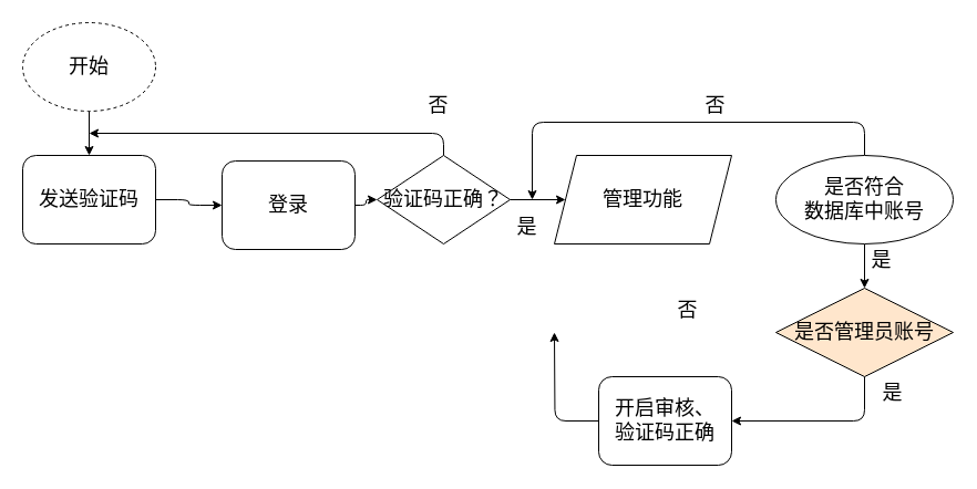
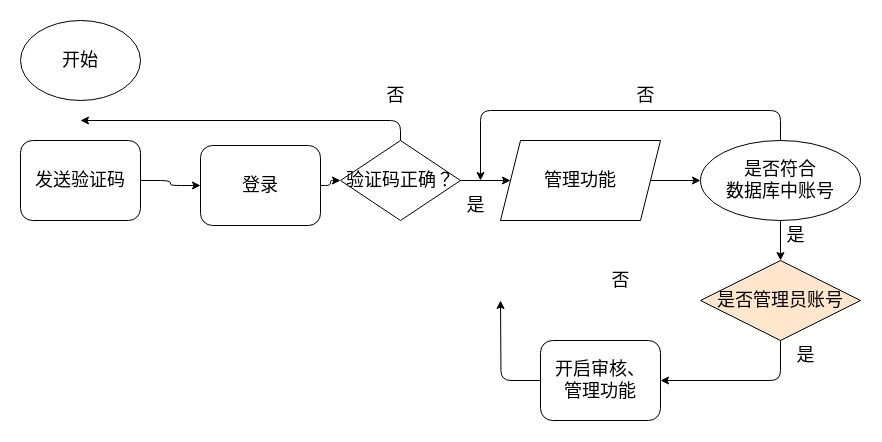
- <mxCell id="16" value="开始" style="ellipse;whiteSpace=wrap;html=1;fontSize=18;dashed=1;" parent="1" vertex="1"><mxGeometry width="120" height="80" as="geometry" x="20" y="20" /></mxCell>
+ <mxCell id="16" value="开始" style="ellipse;whiteSpace=wrap;html=1;fontSize=18;" parent="1" vertex="1"><mxGeometry width="120" height="80" as="geometry" x="20" y="20" /></mxCell>
- <mxCell id="15" style="edgeStyle=orthogonalEdgeStyle;html=1;fontSize=18;" parent="1" source="16" target="3" edge="1"><mxGeometry relative="1" as="geometry" /></mxCell>
+ <mxCell id="4" value="" style="edgeStyle=none;html=1;fontSize=18;" parent="1" source="5" target="8" edge="1"><mxGeometry relative="1" as="geometry" /></mxCell>
- <mxCell id="23" value="开启审核、&lt;br&gt;验证码正确" style="rounded=1;whiteSpace=wrap;html=1;fontSize=18;" parent="1" vertex="1"><mxGeometry x="540" y="340" width="120" height="80" as="geometry" /></mxCell>
+ <mxCell id="23" value="开启审核、&lt;br&gt;管理功能" style="rounded=1;whiteSpace=wrap;html=1;fontSize=18;" parent="1" vertex="1"><mxGeometry x="540" y="340" width="120" height="80" as="geometry" /></mxCell>
